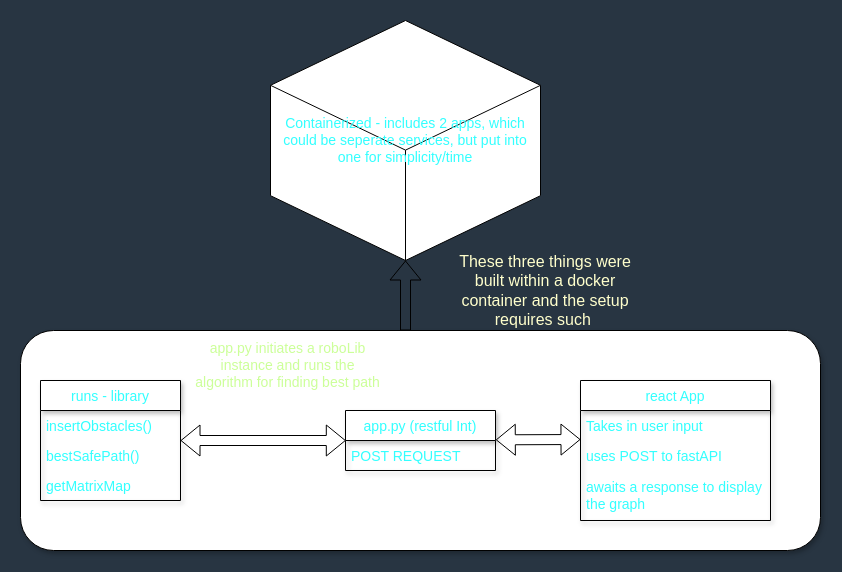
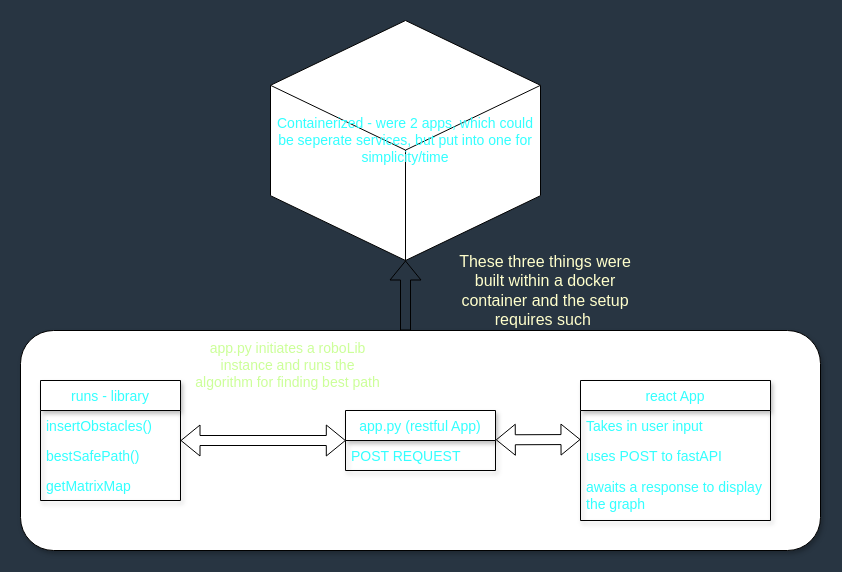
- <mxCell id="3" value="&lt;font color=&quot;#33ffff&quot; style=&quot;line-height: 1.2; font-size: 14px;&quot;&gt;Containerized - includes 2 apps, which could be seperate services, but put into one for simplicity/time&lt;/font&gt;" style="html=1;whiteSpace=wrap;shape=isoCube2;backgroundOutline=1;isoAngle=15;align=center;verticalAlign=middle;fontSize=14;" vertex="1" parent="1"><mxGeometry x="270" y="20" width="270" height="240" as="geometry" /></mxCell>
+ <mxCell id="3" value="&lt;font color=&quot;#33ffff&quot; style=&quot;line-height: 1.2; font-size: 14px;&quot;&gt;Containerized - were 2 apps, which could be seperate services, but put into one for simplicity/time&lt;/font&gt;" style="html=1;whiteSpace=wrap;shape=isoCube2;backgroundOutline=1;isoAngle=15;align=center;verticalAlign=middle;fontSize=14;" vertex="1" parent="1"><mxGeometry x="270" y="20" width="270" height="240" as="geometry" /></mxCell>
- <mxCell id="8" value="app.py (restful Int)" style="swimlane;fontStyle=0;childLayout=stackLayout;horizontal=1;startSize=30;horizontalStack=0;resizeParent=1;resizeParentMax=0;resizeLast=0;collapsible=1;marginBottom=0;shadow=1;fontSize=14;fontColor=#33FFFF;" vertex="1" parent="1"><mxGeometry x="345" y="410" width="150" height="60" as="geometry" /></mxCell>
+ <mxCell id="8" value="app.py (restful App)" style="swimlane;fontStyle=0;childLayout=stackLayout;horizontal=1;startSize=30;horizontalStack=0;resizeParent=1;resizeParentMax=0;resizeLast=0;collapsible=1;marginBottom=0;shadow=1;fontSize=14;fontColor=#33FFFF;" vertex="1" parent="1"><mxGeometry x="345" y="410" width="150" height="60" as="geometry" /></mxCell>
